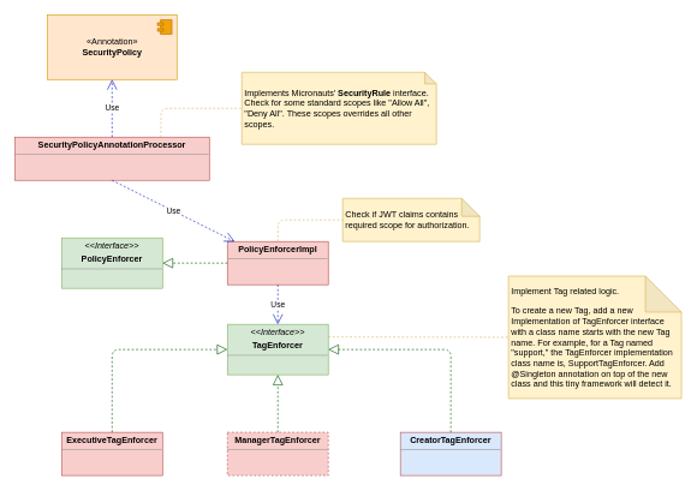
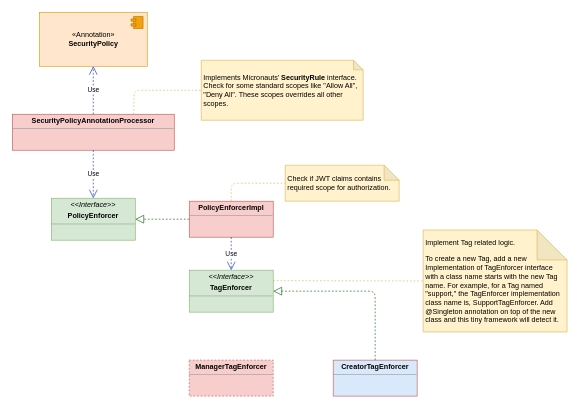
- <mxCell id="17" value="Use" style="endArrow=open;endSize=12;dashed=1;html=1;exitX=0.5;exitY=1;exitDx=0;exitDy=0;fillColor=#0050ef;strokeColor=#001DBC;" parent="1" source="2" target="7" edge="1"><mxGeometry width="160" relative="1" as="geometry"><mxPoint x="325" y="360" as="sourcePoint" /><mxPoint x="485" y="360" as="targetPoint" /></mxGeometry></mxCell>
+ <mxCell id="17" value="Use" style="endArrow=open;endSize=12;dashed=1;html=1;exitX=0.5;exitY=1;exitDx=0;exitDy=0;entryX=0.5;entryY=0;entryDx=0;entryDy=0;fillColor=#0050ef;strokeColor=#001DBC;" parent="1" source="2" target="6" edge="1"><mxGeometry width="160" relative="1" as="geometry"><mxPoint x="325" y="360" as="sourcePoint" /><mxPoint x="485" y="360" as="targetPoint" /></mxGeometry></mxCell>
- <mxCell id="14" value="" style="endArrow=block;dashed=1;endFill=0;endSize=12;html=1;exitX=0.5;exitY=0;exitDx=0;exitDy=0;entryX=0;entryY=0.5;entryDx=0;entryDy=0;fillColor=#008a00;strokeColor=#005700;" parent="1" source="11" target="9" edge="1"><mxGeometry width="160" relative="1" as="geometry"><mxPoint x="325" y="520" as="sourcePoint" /><mxPoint x="485" y="520" as="targetPoint" /><Array as="points"><mxPoint x="155" y="485" /></Array></mxGeometry></mxCell>
- <mxCell id="15" value="" style="endArrow=block;dashed=1;endFill=0;endSize=12;html=1;exitX=0.5;exitY=0;exitDx=0;exitDy=0;entryX=0.5;entryY=1;entryDx=0;entryDy=0;fillColor=#008a00;strokeColor=#005700;" parent="1" source="12" target="9" edge="1"><mxGeometry width="160" relative="1" as="geometry"><mxPoint x="325" y="520" as="sourcePoint" /><mxPoint x="485" y="520" as="targetPoint" /></mxGeometry></mxCell>
- <mxCell id="11" value="&lt;p style=&quot;margin: 0px ; margin-top: 4px ; text-align: center&quot;&gt;&lt;b&gt;ExecutiveTagEnforcer&lt;/b&gt;&lt;/p&gt;&lt;hr size=&quot;1&quot;&gt;&lt;div style=&quot;height: 2px&quot;&gt;&lt;/div&gt;" style="verticalAlign=top;align=left;overflow=fill;fontSize=12;fontFamily=Helvetica;html=1;fillColor=#f8cecc;strokeColor=#b85450;" parent="1" vertex="1"><mxGeometry x="85" y="600" width="140" height="60" as="geometry" /></mxCell>
